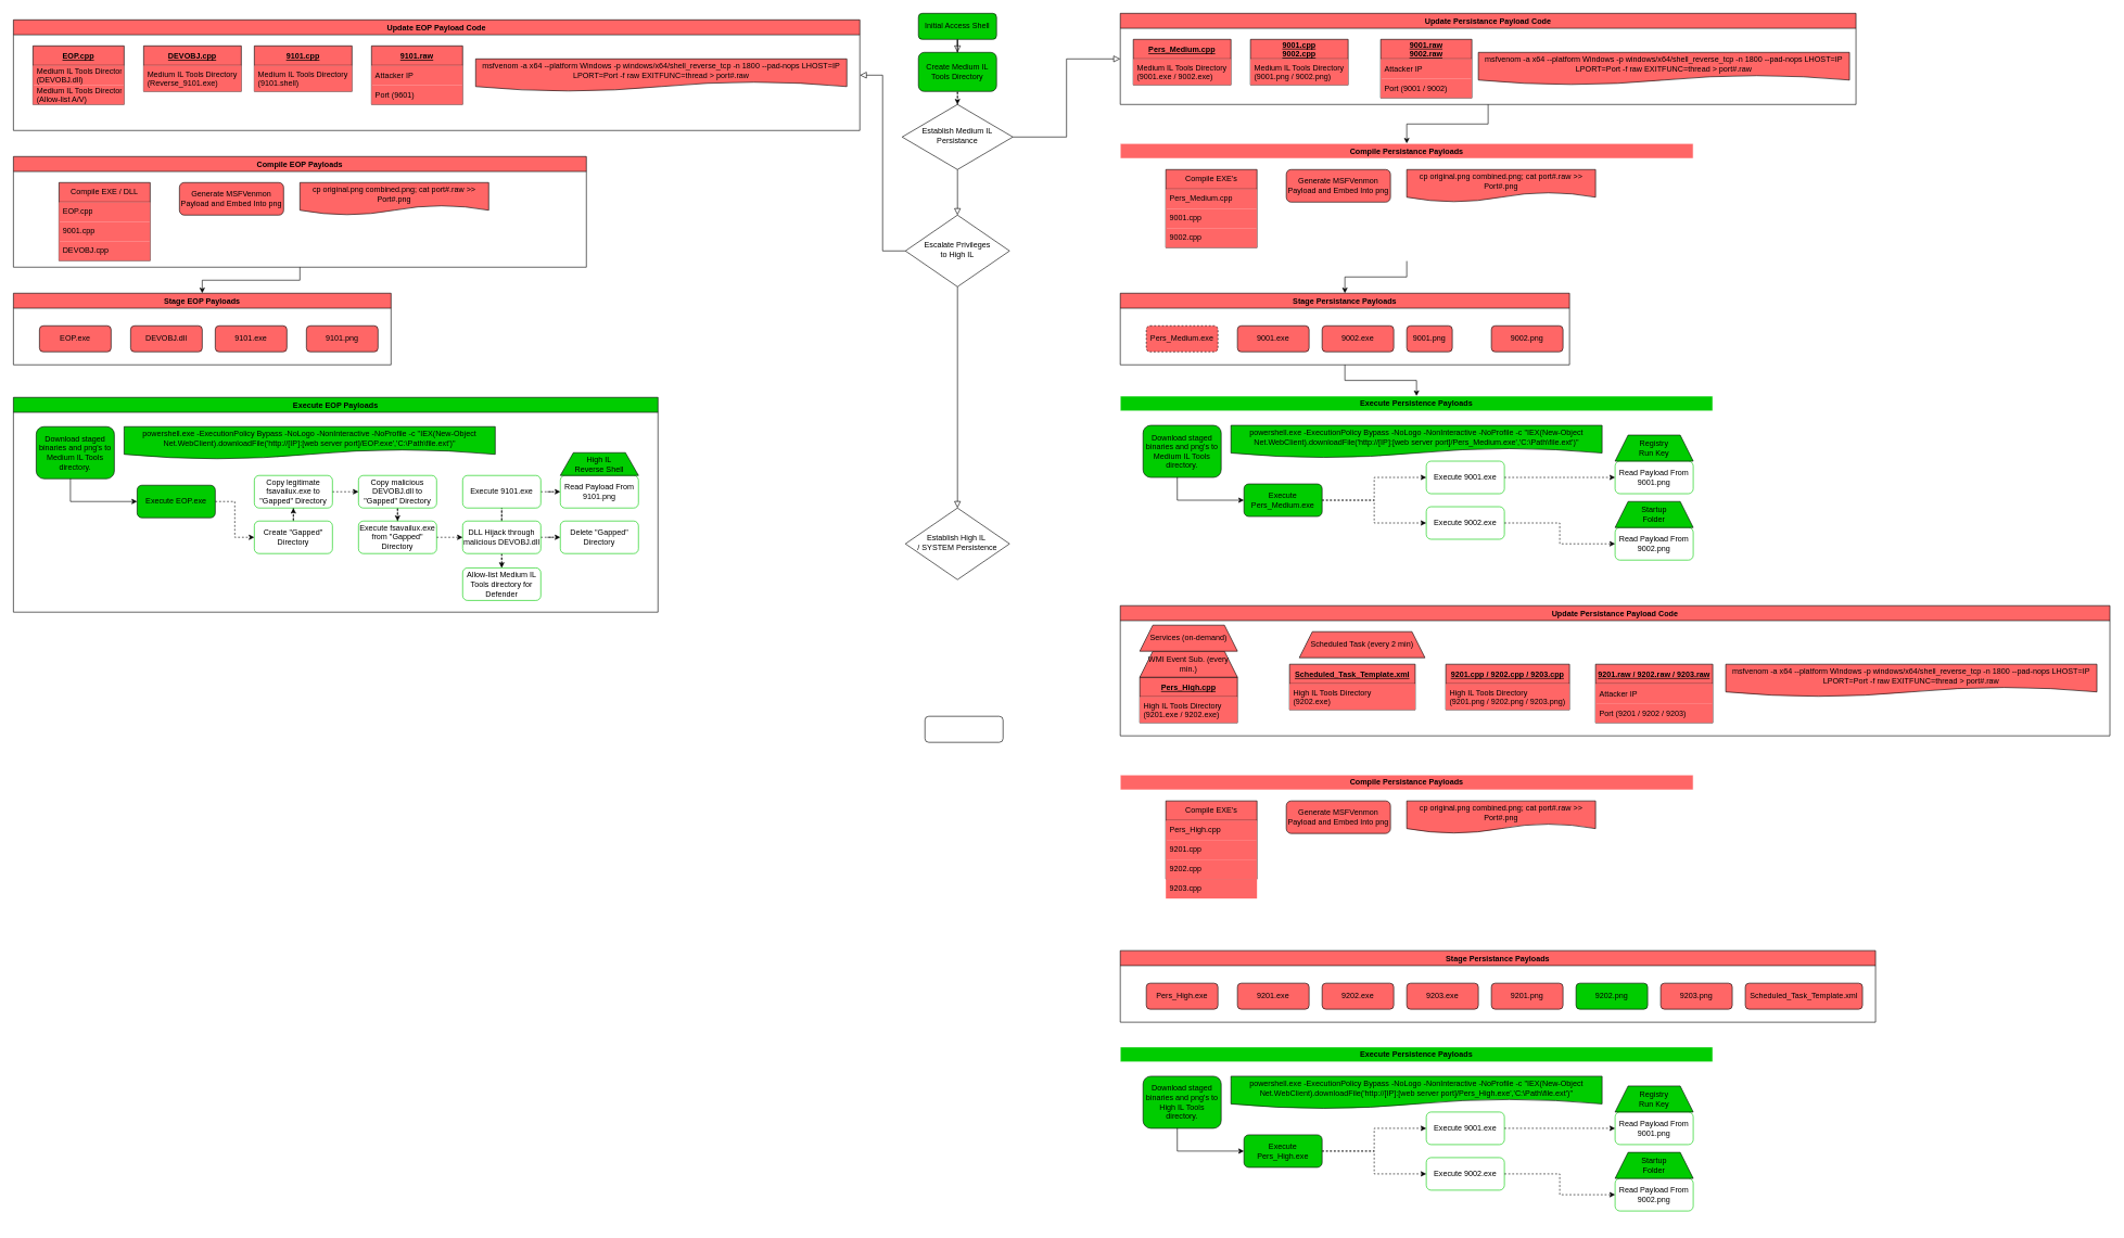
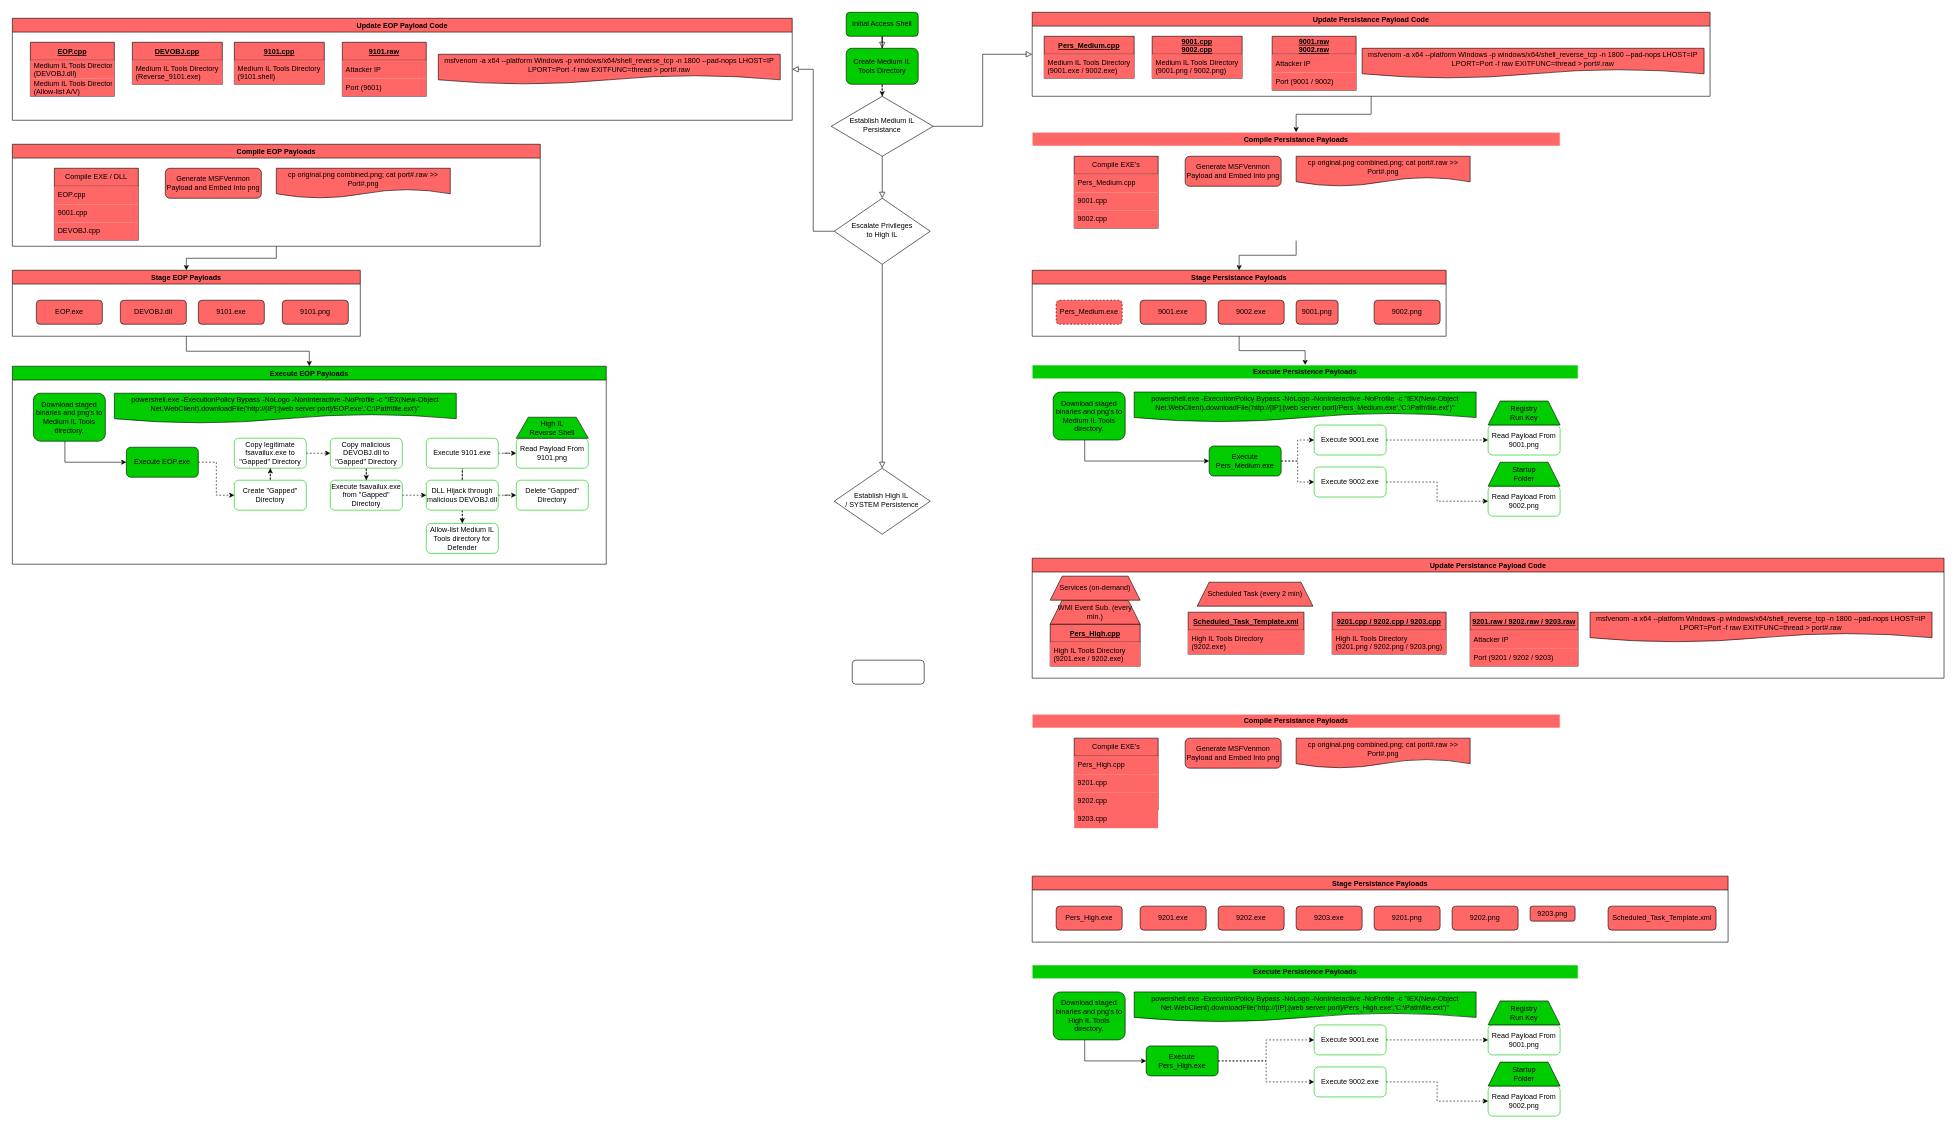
+ <mxCell id="73" value="" style="edgeStyle=orthogonalEdgeStyle;rounded=0;orthogonalLoop=1;jettySize=auto;html=1;entryX=0.5;entryY=0;entryDx=0;entryDy=0;" edge="1" parent="1" source="74" target="79"><mxGeometry relative="1" as="geometry" /></mxCell>
- <mxCell id="40" value="Execute Pers_Medium.exe" style="rounded=1;whiteSpace=wrap;html=1;fontSize=12;glass=0;strokeWidth=1;shadow=0;fillColor=#00CC00;" parent="37" vertex="1"><mxGeometry x="190" y="135" width="120" height="50" as="geometry" /></mxCell>
+ <mxCell id="40" value="Execute Pers_Medium.exe" style="rounded=1;whiteSpace=wrap;html=1;fontSize=12;glass=0;strokeWidth=1;shadow=0;fillColor=#00CC00;" parent="37" vertex="1"><mxGeometry x="295" y="135" width="120" height="50" as="geometry" /></mxCell>
- <mxCell id="132" value="9202.png" style="rounded=1;whiteSpace=wrap;html=1;fontSize=12;glass=0;strokeWidth=1;shadow=0;fillColor=#00cc00;" vertex="1" parent="127"><mxGeometry x="700" y="50" width="110" height="40" as="geometry" /></mxCell>
+ <mxCell id="132" value="9202.png" style="rounded=1;whiteSpace=wrap;html=1;fontSize=12;glass=0;strokeWidth=1;shadow=0;fillColor=#FF6666;" vertex="1" parent="127"><mxGeometry x="700" y="50" width="110" height="40" as="geometry" /></mxCell>
- <mxCell id="135" value="9203.png" style="rounded=1;whiteSpace=wrap;html=1;fontSize=12;glass=0;strokeWidth=1;shadow=0;fillColor=#FF6666;" vertex="1" parent="1"><mxGeometry x="2550" y="1510" width="110" height="40" as="geometry" /></mxCell>
+ <mxCell id="135" value="9203.png" style="rounded=1;whiteSpace=wrap;html=1;fontSize=12;glass=0;strokeWidth=1;shadow=0;fillColor=#FF6666;" vertex="1" parent="1"><mxGeometry x="2550" y="1510" width="75" height="25" as="geometry" /></mxCell>
